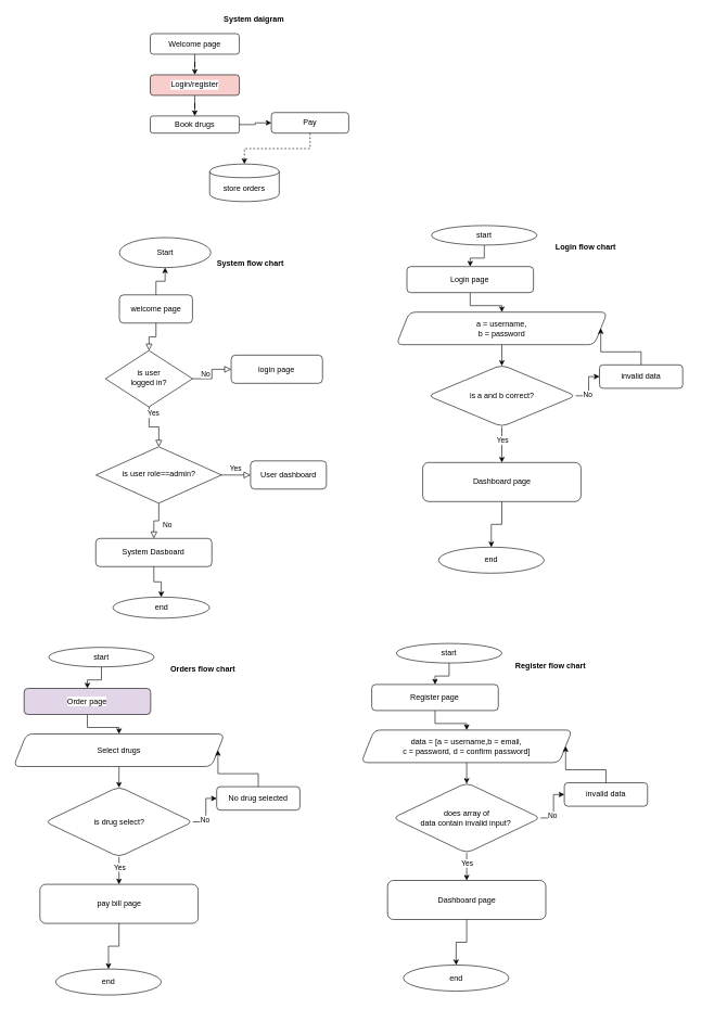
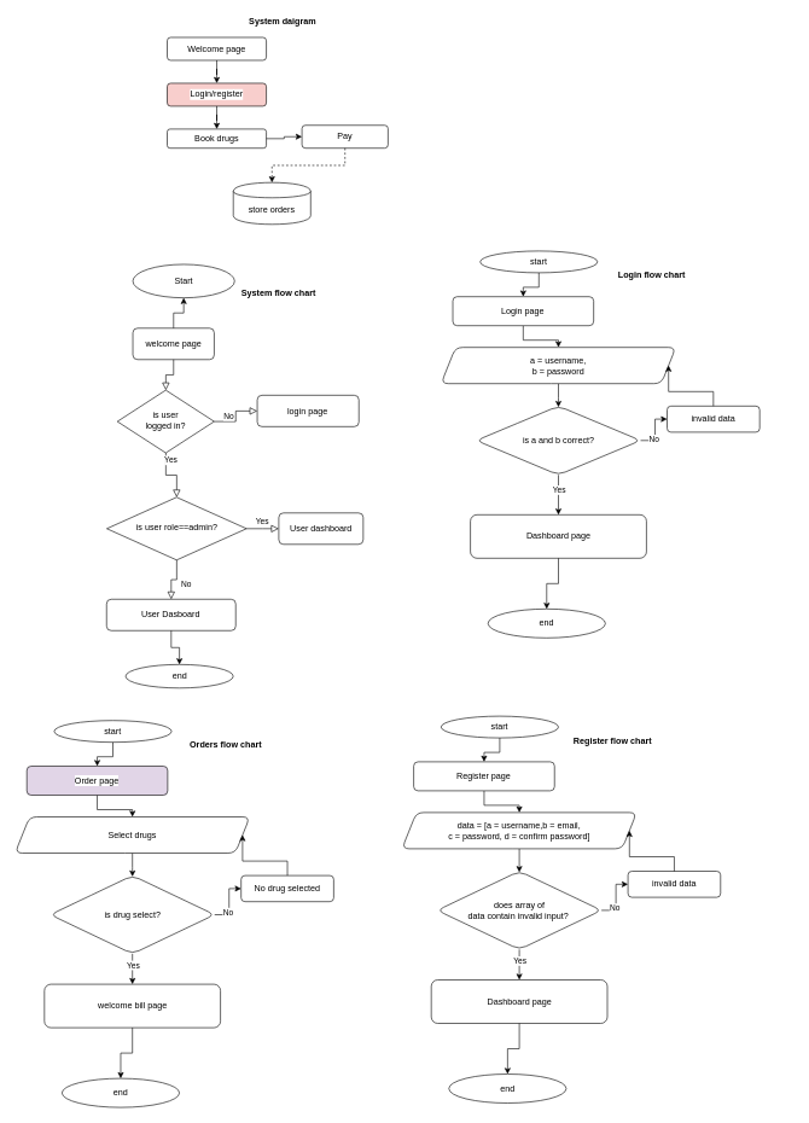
- <mxCell id="27" value="System Dasboard" style="rounded=1;whiteSpace=wrap;html=1;fontSize=12;glass=0;strokeWidth=1;shadow=0;labelBackgroundColor=#ffffff;" parent="19" vertex="1"><mxGeometry x="29.714" y="411.488" width="178.286" height="43.315" as="geometry" /></mxCell>
+ <mxCell id="27" value="User Dasboard" style="rounded=1;whiteSpace=wrap;html=1;fontSize=12;glass=0;strokeWidth=1;shadow=0;labelBackgroundColor=#ffffff;" parent="19" vertex="1"><mxGeometry x="29.714" y="411.488" width="178.286" height="43.315" as="geometry" /></mxCell>
- <mxCell id="83" value="pay bill page" style="whiteSpace=wrap;html=1;rounded=1;shadow=0;strokeWidth=1;glass=0;labelBackgroundColor=#ffffff;" vertex="1" parent="75"><mxGeometry x="40.5" y="360" width="243" height="60" as="geometry" /></mxCell>
+ <mxCell id="83" value="welcome bill page" style="whiteSpace=wrap;html=1;rounded=1;shadow=0;strokeWidth=1;glass=0;labelBackgroundColor=#ffffff;" vertex="1" parent="75"><mxGeometry x="40.5" y="360" width="243" height="60" as="geometry" /></mxCell>
